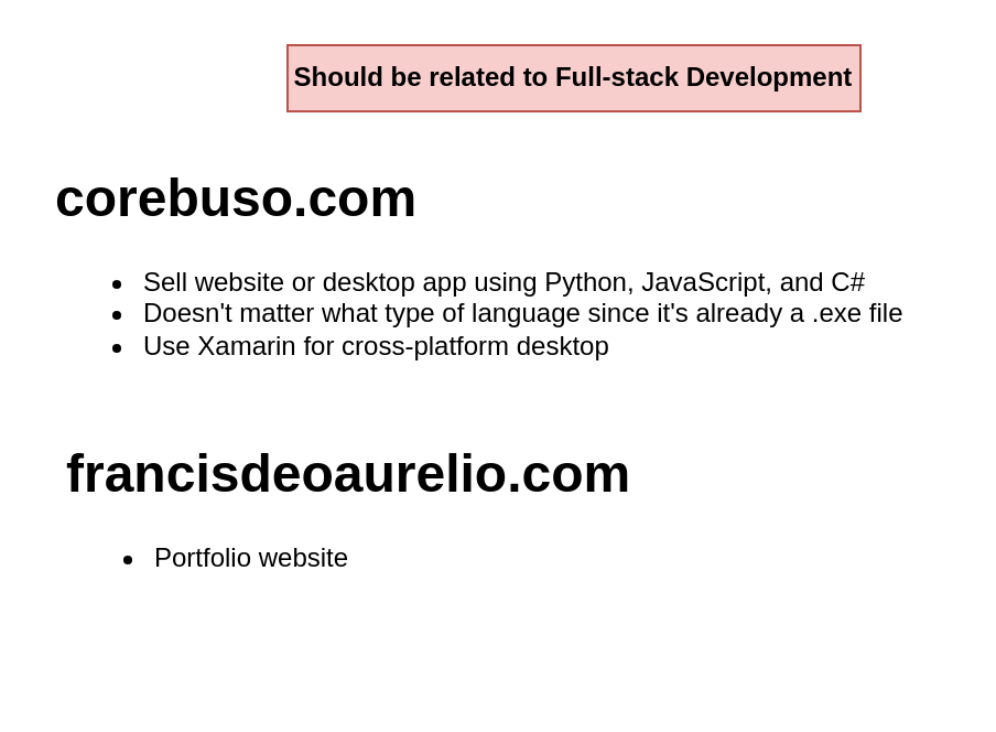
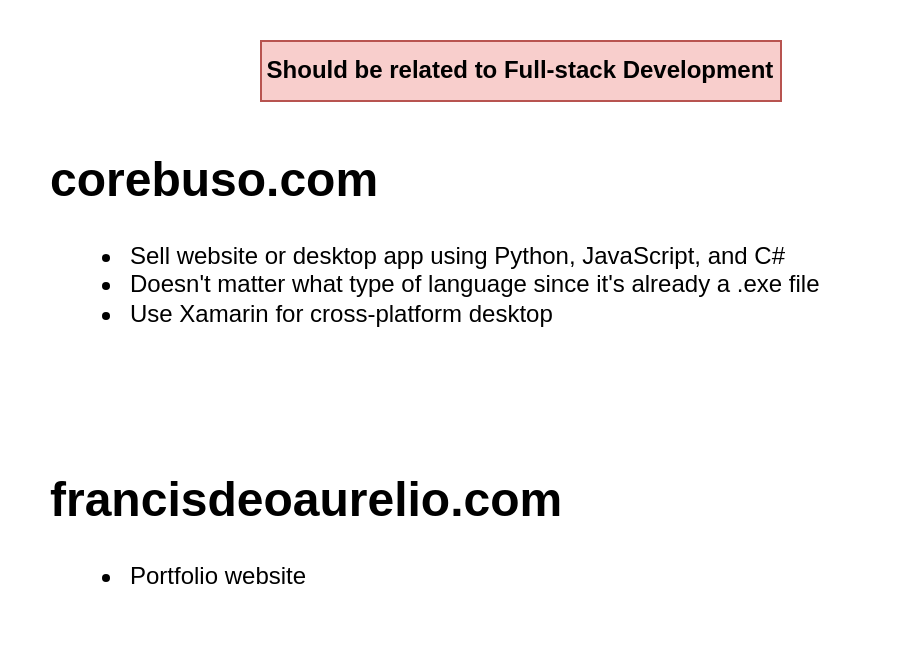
- <mxCell id="4" value="&lt;h1&gt;francisdeoaurelio.com&lt;/h1&gt;&lt;p&gt;&lt;/p&gt;&lt;ul&gt;&lt;li&gt;&lt;span style=&quot;background-color: initial;&quot;&gt;Portfolio website&lt;/span&gt;&lt;/li&gt;&lt;/ul&gt;&lt;p&gt;&lt;/p&gt;" style="text;html=1;strokeColor=none;fillColor=none;spacing=5;spacingTop=-20;whiteSpace=wrap;overflow=hidden;rounded=0;" parent="1" vertex="1"><mxGeometry x="25" y="195" width="290" height="80" as="geometry" /></mxCell>
+ <mxCell id="4" value="&lt;h1&gt;francisdeoaurelio.com&lt;/h1&gt;&lt;p&gt;&lt;/p&gt;&lt;ul&gt;&lt;li&gt;&lt;span style=&quot;background-color: initial;&quot;&gt;Portfolio website&lt;/span&gt;&lt;/li&gt;&lt;/ul&gt;&lt;p&gt;&lt;/p&gt;" style="text;html=1;strokeColor=none;fillColor=none;spacing=5;spacingTop=-20;whiteSpace=wrap;overflow=hidden;rounded=0;" parent="1" vertex="1"><mxGeometry x="20" y="230" width="290" height="80" as="geometry" /></mxCell>
